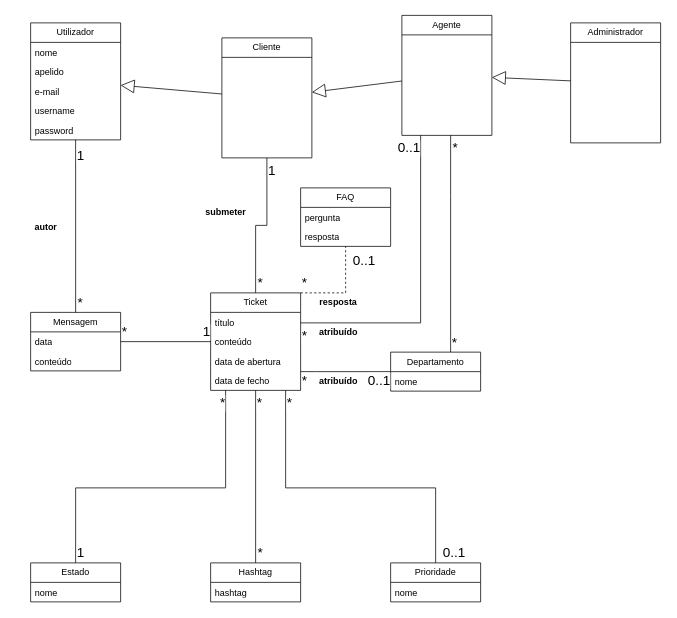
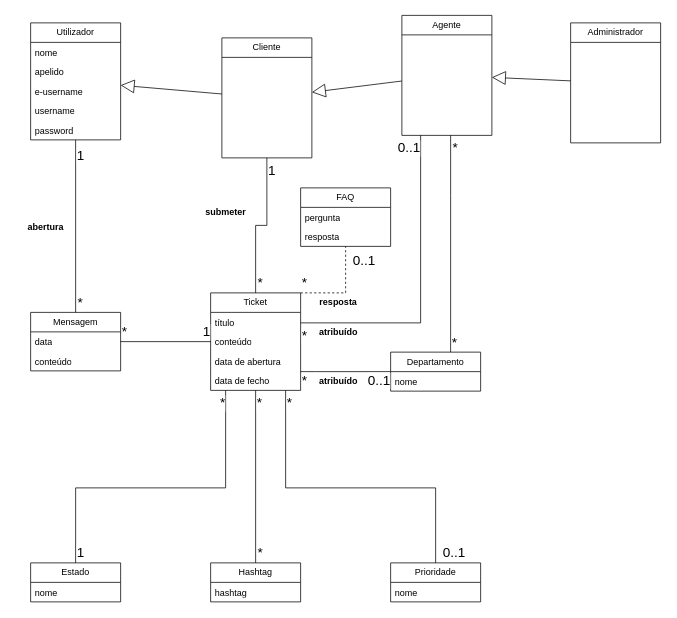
- <mxCell id="17" value="e-mail" style="text;strokeColor=none;fillColor=none;align=left;verticalAlign=top;spacingLeft=4;spacingRight=4;overflow=hidden;rotatable=0;points=[[0,0.5],[1,0.5]];portConstraint=eastwest;whiteSpace=wrap;html=1;" vertex="1" parent="14"><mxGeometry y="78" width="120" height="26" as="geometry" /></mxCell>
+ <mxCell id="17" value="e-username" style="text;strokeColor=none;fillColor=none;align=left;verticalAlign=top;spacingLeft=4;spacingRight=4;overflow=hidden;rotatable=0;points=[[0,0.5],[1,0.5]];portConstraint=eastwest;whiteSpace=wrap;html=1;" vertex="1" parent="14"><mxGeometry y="78" width="120" height="26" as="geometry" /></mxCell>
- <mxCell id="58" value="autor" style="text;align=center;fontStyle=1;verticalAlign=middle;spacingLeft=3;spacingRight=3;strokeColor=none;rotatable=0;points=[[0,0.5],[1,0.5]];portConstraint=eastwest;html=1;" vertex="1" parent="1"><mxGeometry x="20" y="290" width="80" height="26" as="geometry" /></mxCell>
+ <mxCell id="58" value="abertura" style="text;align=center;fontStyle=1;verticalAlign=middle;spacingLeft=3;spacingRight=3;strokeColor=none;rotatable=0;points=[[0,0.5],[1,0.5]];portConstraint=eastwest;html=1;" vertex="1" parent="1"><mxGeometry x="20" y="290" width="80" height="26" as="geometry" /></mxCell>
